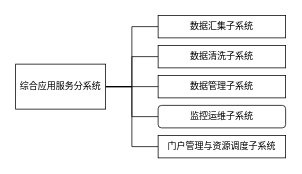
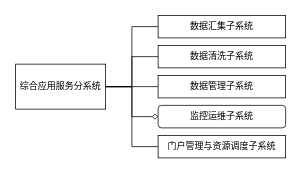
- <mxCell id="5" style="edgeStyle=orthogonalEdgeStyle;rounded=0;orthogonalLoop=1;jettySize=auto;html=1;exitX=1;exitY=0.5;exitDx=0;exitDy=0;endArrow=none;endFill=0;" edge="1" parent="1" source="7" target="11"><mxGeometry relative="1" as="geometry" /></mxCell>
+ <mxCell id="5" style="edgeStyle=orthogonalEdgeStyle;rounded=0;orthogonalLoop=1;jettySize=auto;html=1;exitX=1;exitY=0.5;exitDx=0;exitDy=0;endArrow=diamond;endFill=0;" edge="1" parent="1" source="7" target="11"><mxGeometry relative="1" as="geometry" /></mxCell>
